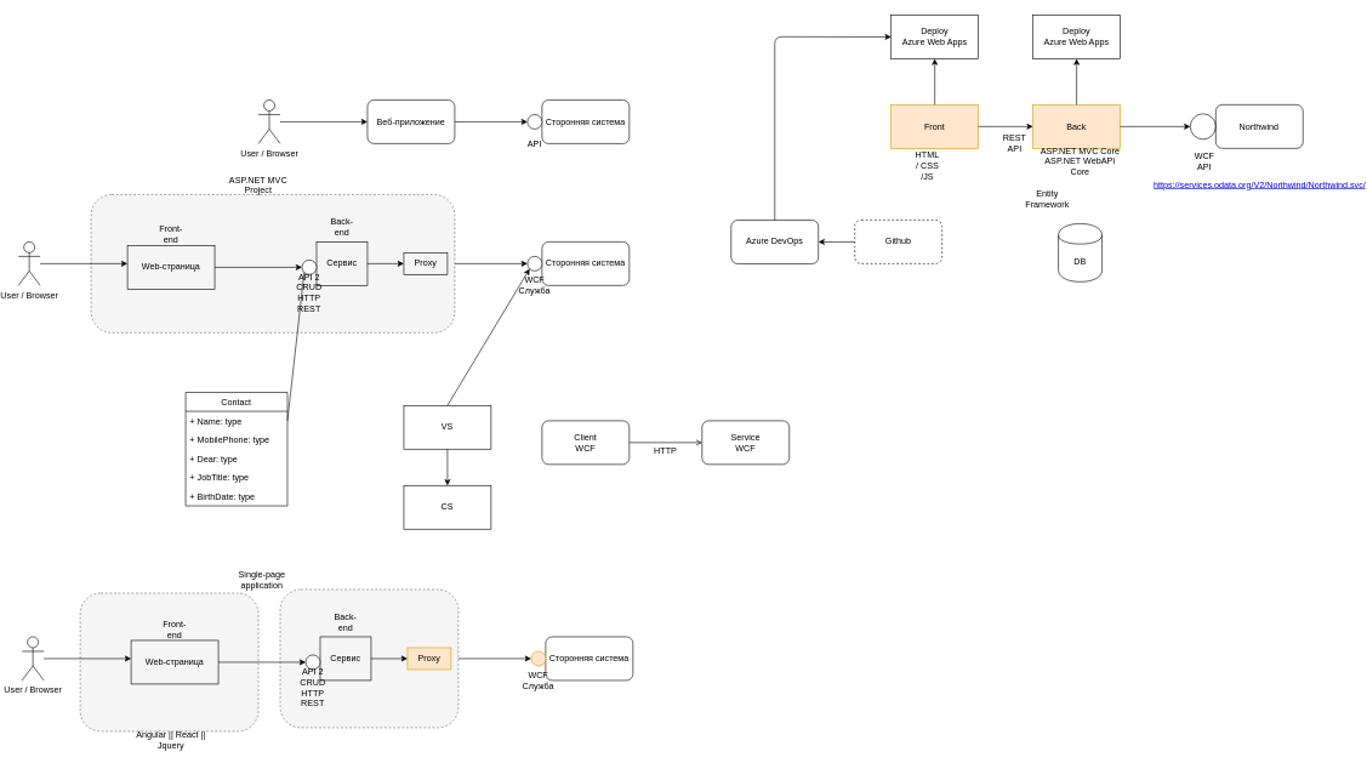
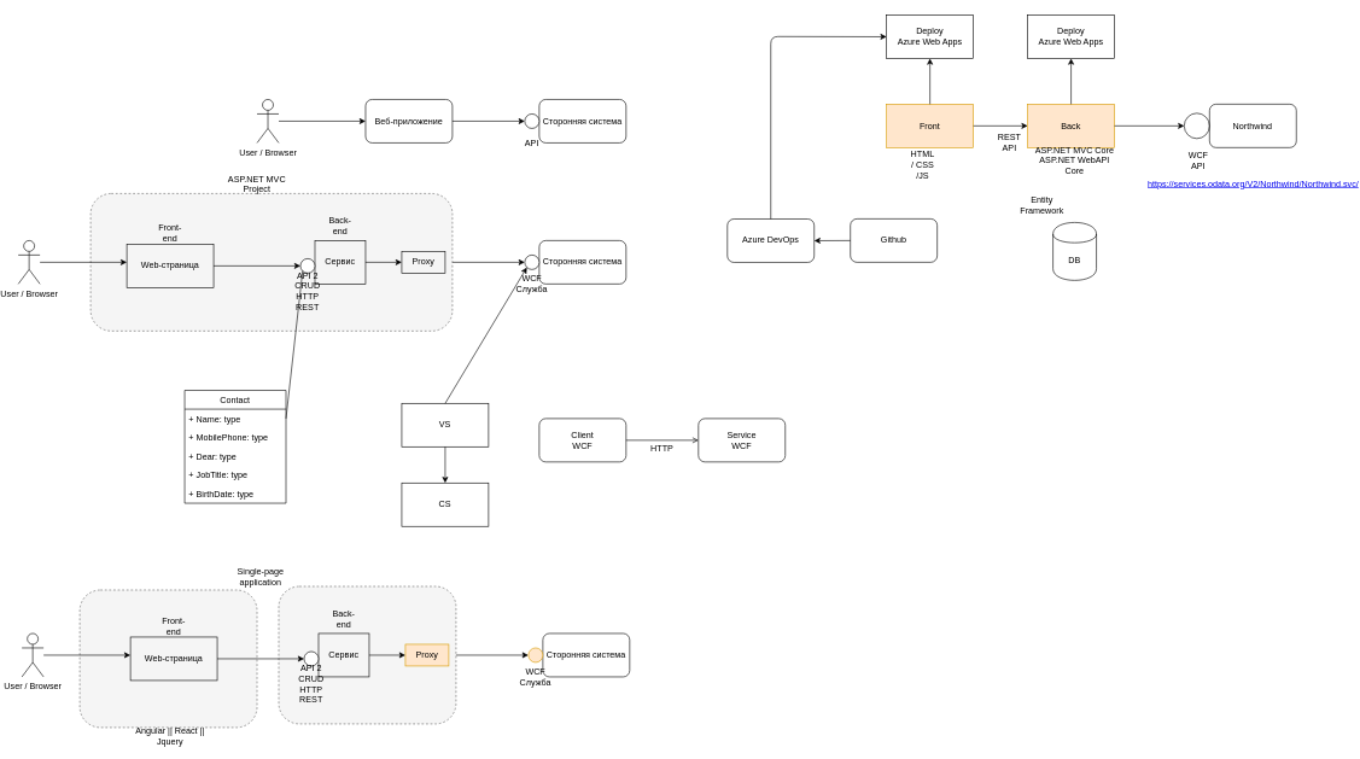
- <mxCell id="72" value="Entity Framework" style="text;html=1;strokeColor=none;fillColor=none;align=center;verticalAlign=middle;whiteSpace=wrap;rounded=0;" parent="1" vertex="1"><mxGeometry x="1415" y="264" width="40" height="20" as="geometry" /></mxCell>
+ <mxCell id="72" value="Entity Framework" style="text;html=1;strokeColor=none;fillColor=none;align=center;verticalAlign=middle;whiteSpace=wrap;rounded=0;" parent="1" vertex="1"><mxGeometry x="1415" y="274" width="40" height="20" as="geometry" /></mxCell>
- <mxCell id="77" value="Github" style="rounded=1;whiteSpace=wrap;html=1;fillColor=none;dashed=1;" parent="1" vertex="1"><mxGeometry x="1170" y="302" width="120" height="60" as="geometry" /></mxCell>
+ <mxCell id="77" value="Github" style="rounded=1;whiteSpace=wrap;html=1;fillColor=none;" parent="1" vertex="1"><mxGeometry x="1170" y="302" width="120" height="60" as="geometry" /></mxCell>
